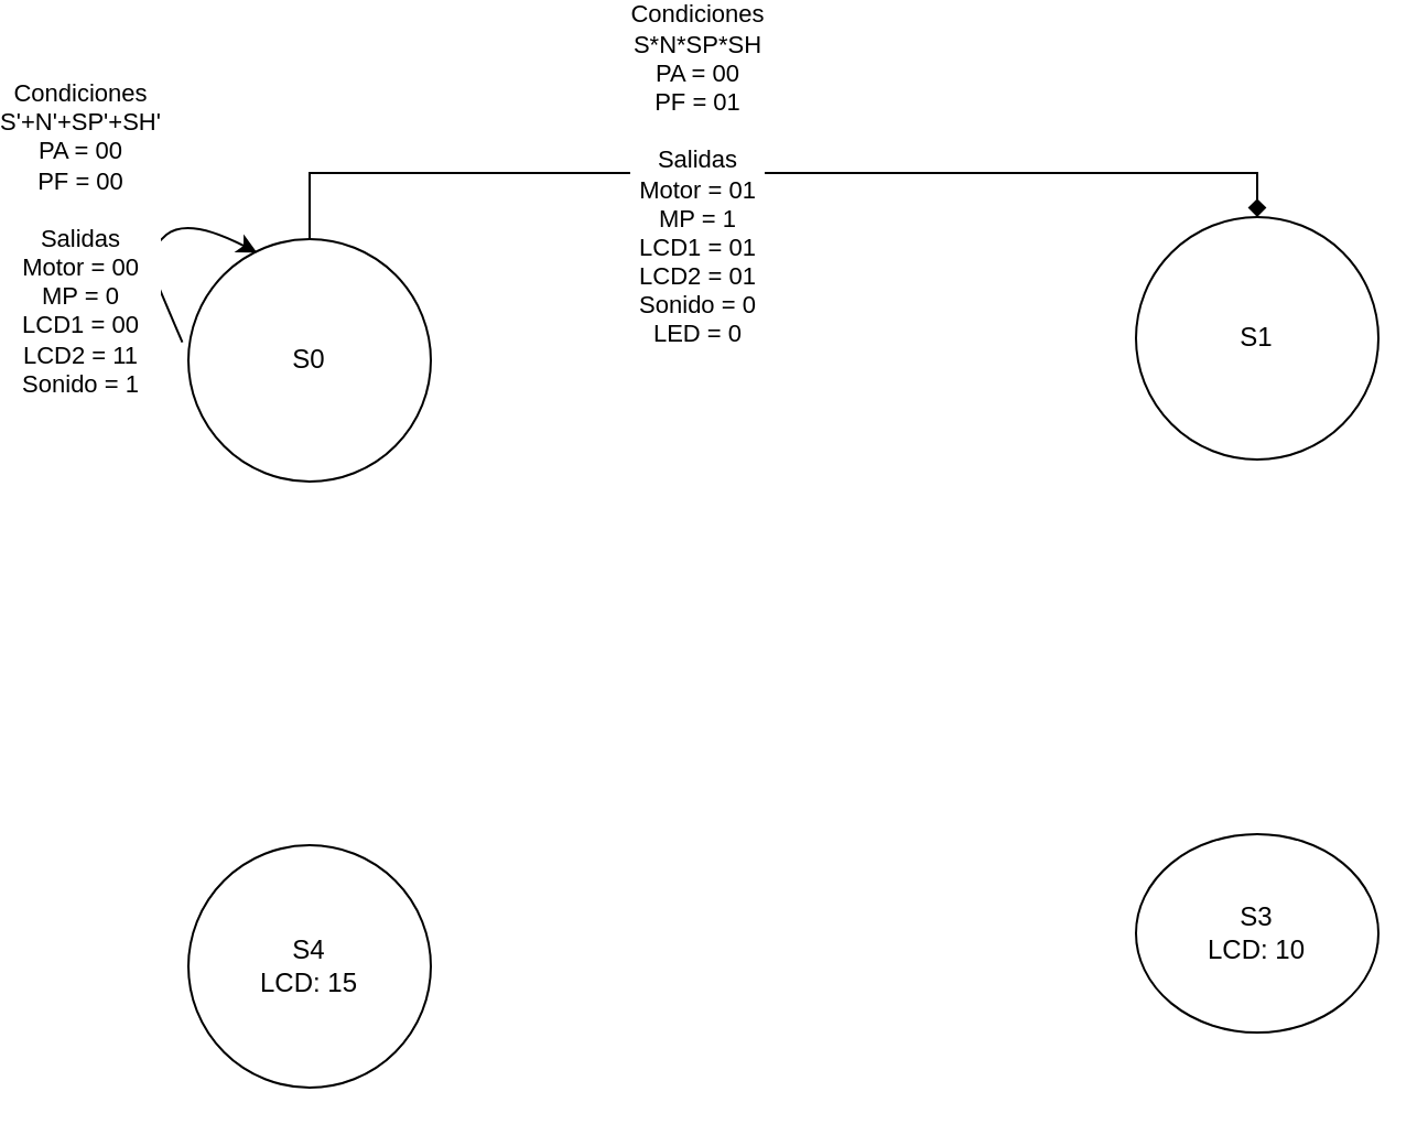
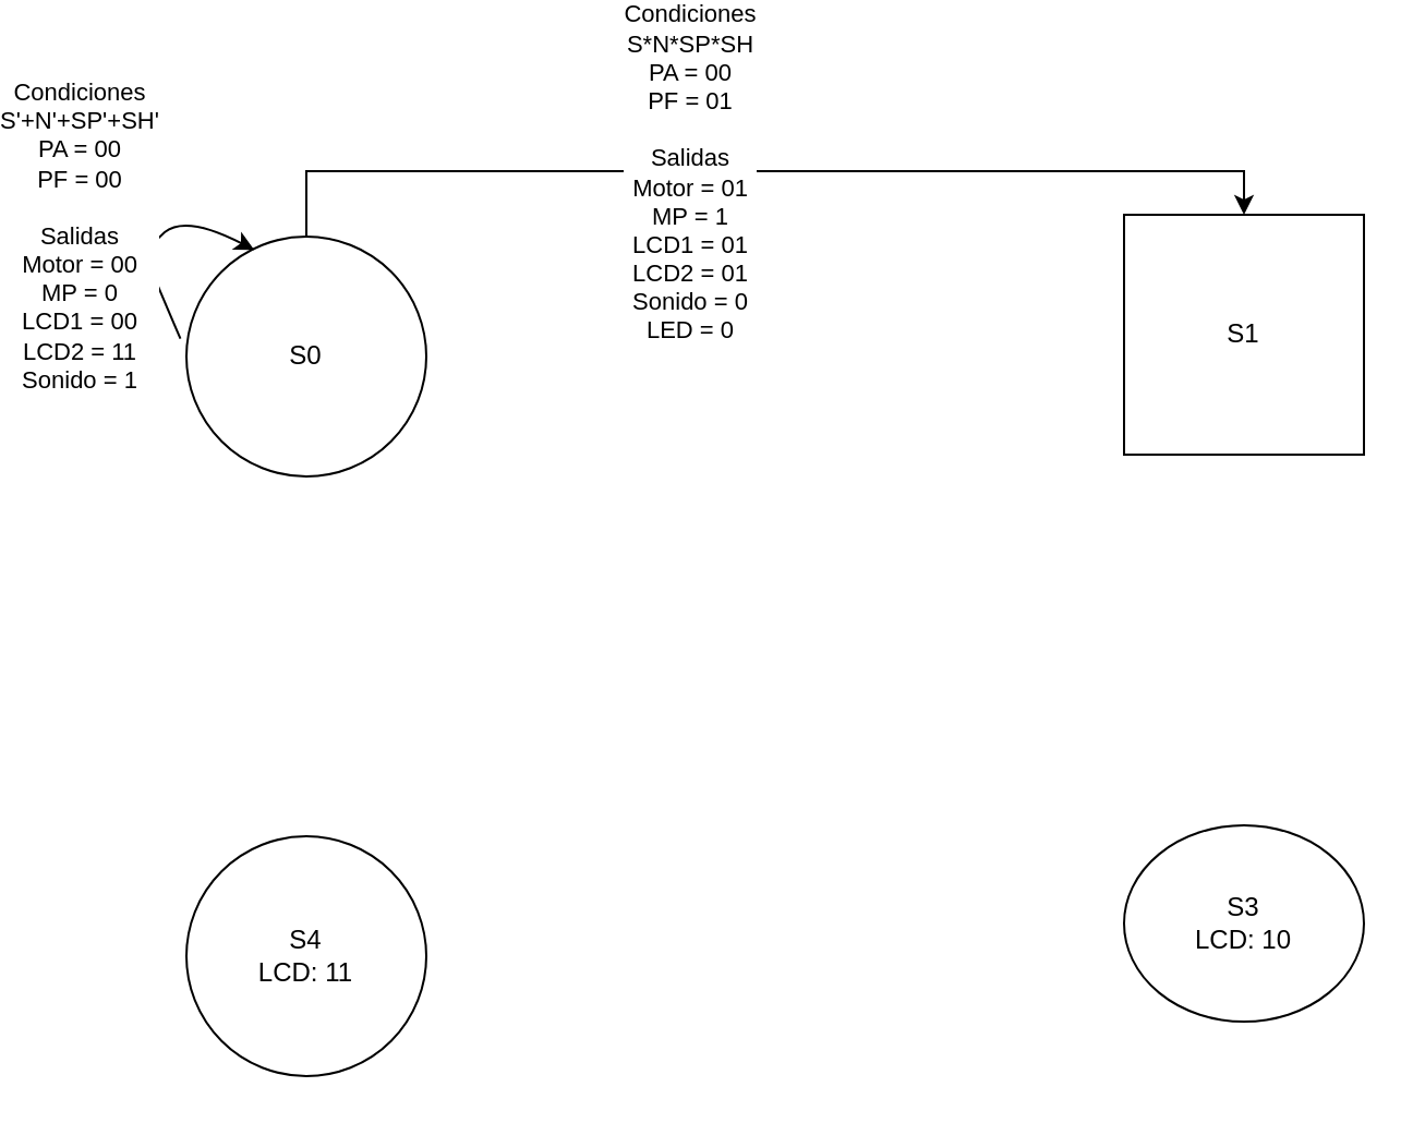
- <mxCell id="2" style="edgeStyle=orthogonalEdgeStyle;rounded=0;orthogonalLoop=1;jettySize=auto;html=1;exitX=0.5;exitY=0;exitDx=0;exitDy=0;entryX=0.5;entryY=0;entryDx=0;entryDy=0;endArrow=diamond;" parent="1" source="4" target="5" edge="1"><mxGeometry relative="1" as="geometry" /></mxCell>
+ <mxCell id="2" style="edgeStyle=orthogonalEdgeStyle;rounded=0;orthogonalLoop=1;jettySize=auto;html=1;exitX=0.5;exitY=0;exitDx=0;exitDy=0;entryX=0.5;entryY=0;entryDx=0;entryDy=0;" parent="1" source="4" target="5" edge="1"><mxGeometry relative="1" as="geometry" /></mxCell>
- <mxCell id="5" value="S1&lt;br&gt;" style="ellipse;whiteSpace=wrap;html=1;aspect=fixed;" parent="1" vertex="1"><mxGeometry x="470" y="20" width="110" height="110" as="geometry" /></mxCell>
+ <mxCell id="5" value="S1&lt;br&gt;" style="whiteSpace=wrap;html=1;aspect=fixed;rounded=0;" parent="1" vertex="1"><mxGeometry x="470" y="20" width="110" height="110" as="geometry" /></mxCell>
- <mxCell id="7" value="S4&lt;br&gt;LCD: 15" style="ellipse;whiteSpace=wrap;html=1;aspect=fixed;" parent="1" vertex="1"><mxGeometry x="40" y="305" width="110" height="110" as="geometry" /></mxCell>
+ <mxCell id="7" value="S4&lt;br&gt;LCD: 11" style="ellipse;whiteSpace=wrap;html=1;aspect=fixed;" parent="1" vertex="1"><mxGeometry x="40" y="305" width="110" height="110" as="geometry" /></mxCell>
